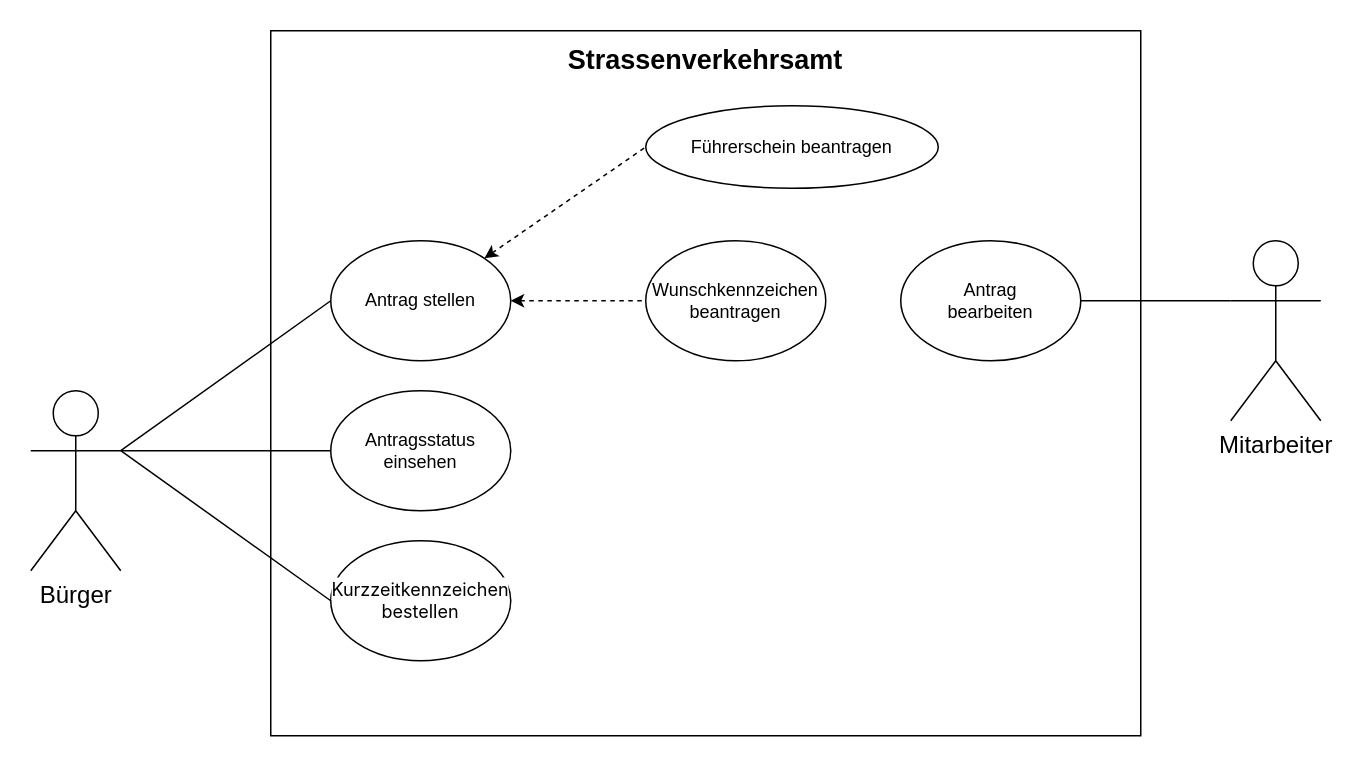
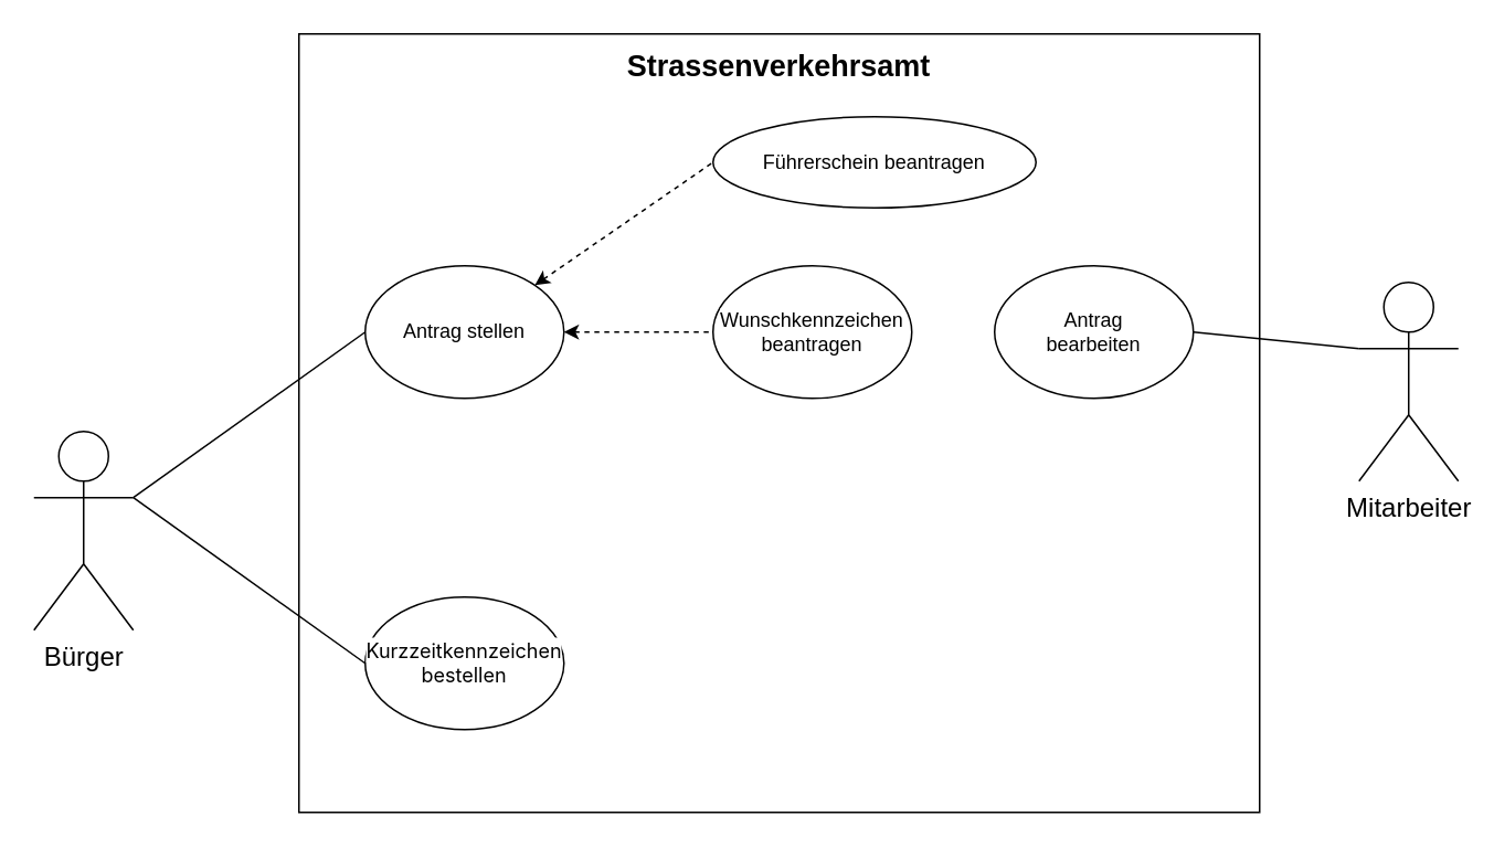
- <mxCell id="4" value="&lt;div style=&quot;font-size: 16px;&quot;&gt;Mitarbeiter&lt;/div&gt;" style="shape=umlActor;verticalLabelPosition=bottom;labelBackgroundColor=#ffffff;verticalAlign=top;html=1;fontStyle=0;fontSize=16;" vertex="1" parent="1"><mxGeometry x="820" y="160" width="60" height="120" as="geometry" /></mxCell>
+ <mxCell id="4" value="&lt;div style=&quot;font-size: 16px;&quot;&gt;Mitarbeiter&lt;/div&gt;" style="shape=umlActor;verticalLabelPosition=bottom;labelBackgroundColor=#ffffff;verticalAlign=top;html=1;fontStyle=0;fontSize=16;" vertex="1" parent="1"><mxGeometry x="820" y="170" width="60" height="120" as="geometry" /></mxCell>
- <mxCell id="12" value="" style="endArrow=none;html=1;fontSize=16;entryX=0;entryY=0.5;entryDx=0;entryDy=0;exitX=1;exitY=0.333;exitDx=0;exitDy=0;exitPerimeter=0;endFill=0;" edge="1" parent="1" source="5" target="9"><mxGeometry width="50" height="50" relative="1" as="geometry"><mxPoint x="80" y="270" as="sourcePoint" /><mxPoint x="240" y="410" as="targetPoint" /></mxGeometry></mxCell>
- <mxCell id="9" value="&lt;span style=&quot;color: rgb(0, 0, 0); font-size: 12px; font-style: normal; font-weight: 400; letter-spacing: normal; text-indent: 0px; text-transform: none; word-spacing: 0px; background-color: rgb(255, 255, 255); display: inline; float: none;&quot;&gt;Antragsstatus einsehen&lt;/span&gt;" style="ellipse;whiteSpace=wrap;html=1;fontSize=12;" vertex="1" parent="1"><mxGeometry x="220" y="260" width="120" height="80" as="geometry" /></mxCell>
